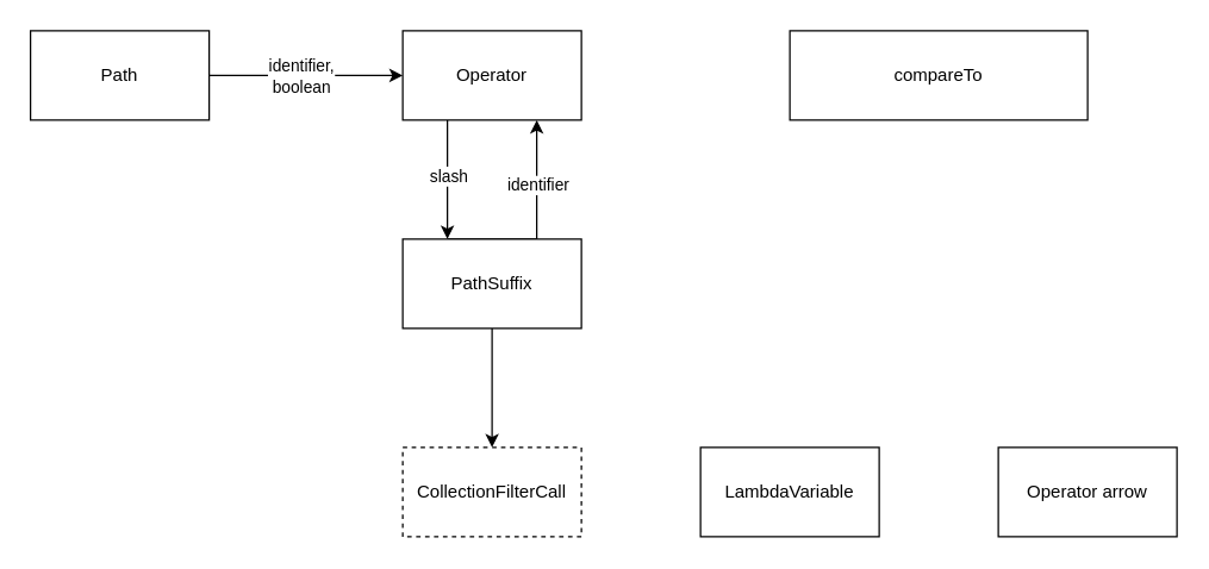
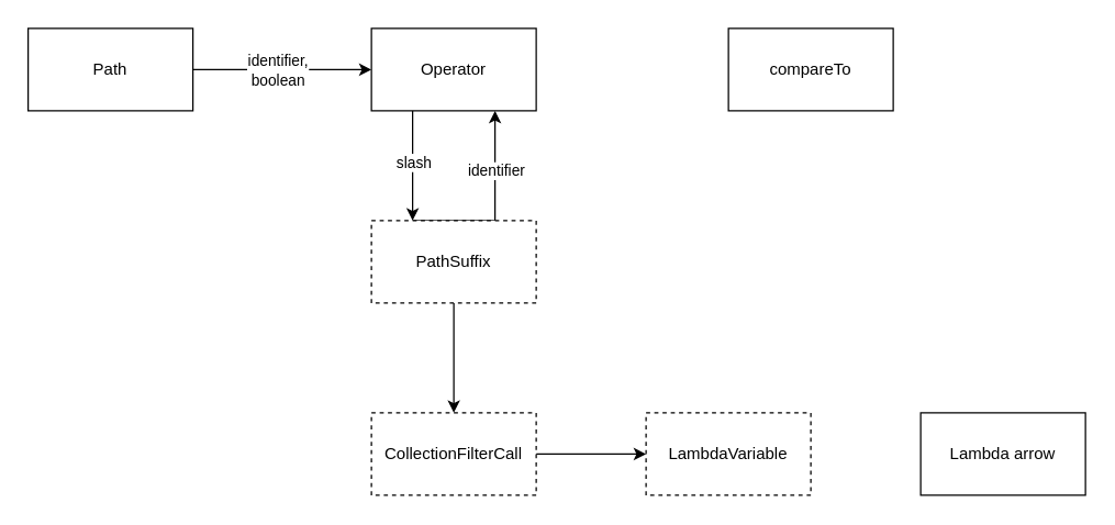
- <mxCell id="12" value="compareTo" style="rounded=0;whiteSpace=wrap;html=1;" vertex="1" parent="1"><mxGeometry x="530" y="20" width="200" height="60" as="geometry" /></mxCell>
+ <mxCell id="12" value="compareTo" style="rounded=0;whiteSpace=wrap;html=1;" vertex="1" parent="1"><mxGeometry x="530" y="20" width="120" height="60" as="geometry" /></mxCell>
- <mxCell id="14" value="PathSuffix" style="rounded=0;whiteSpace=wrap;html=1;" vertex="1" parent="1"><mxGeometry x="270" y="160" width="120" height="60" as="geometry" /></mxCell>
+ <mxCell id="14" value="PathSuffix" style="rounded=0;whiteSpace=wrap;html=1;dashed=1;" vertex="1" parent="1"><mxGeometry x="270" y="160" width="120" height="60" as="geometry" /></mxCell>
+ <mxCell id="15" value="" style="edgeStyle=orthogonalEdgeStyle;rounded=0;orthogonalLoop=1;jettySize=auto;html=1;" edge="1" parent="1" source="16" target="17"><mxGeometry relative="1" as="geometry" /></mxCell>
- <mxCell id="17" value="LambdaVariable" style="rounded=0;whiteSpace=wrap;html=1;" vertex="1" parent="1"><mxGeometry x="470" y="300" width="120" height="60" as="geometry" /></mxCell>
+ <mxCell id="17" value="LambdaVariable" style="rounded=0;whiteSpace=wrap;html=1;dashed=1;" vertex="1" parent="1"><mxGeometry x="470" y="300" width="120" height="60" as="geometry" /></mxCell>
- <mxCell id="18" value="Operator arrow" style="rounded=0;whiteSpace=wrap;html=1;" vertex="1" parent="1"><mxGeometry x="670" y="300" width="120" height="60" as="geometry" /></mxCell>
+ <mxCell id="18" value="Lambda arrow" style="rounded=0;whiteSpace=wrap;html=1;" vertex="1" parent="1"><mxGeometry x="670" y="300" width="120" height="60" as="geometry" /></mxCell>
